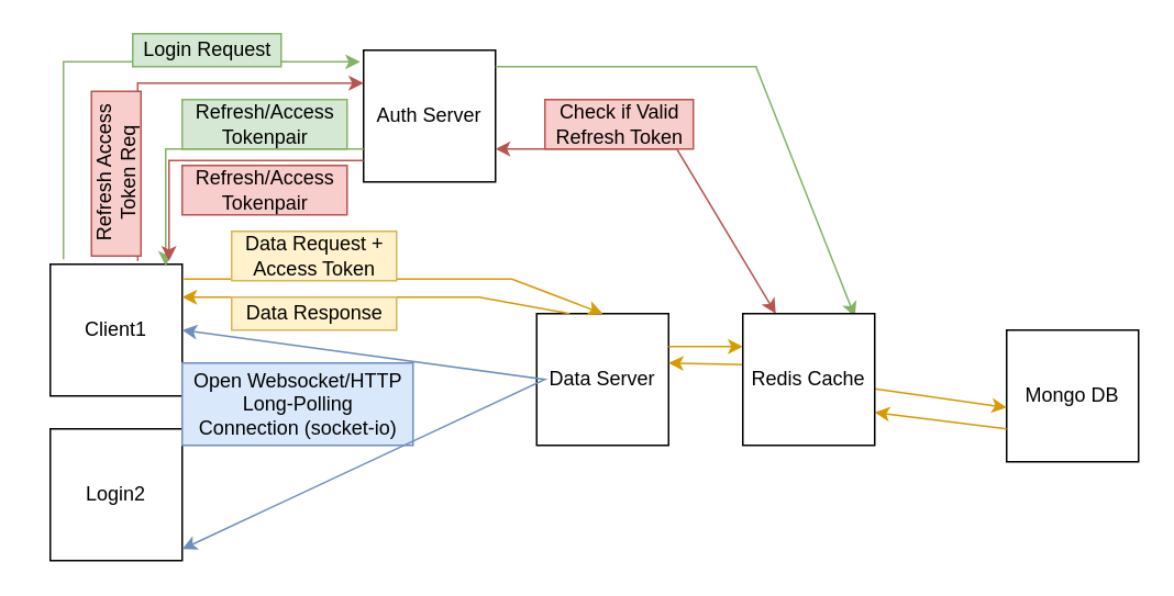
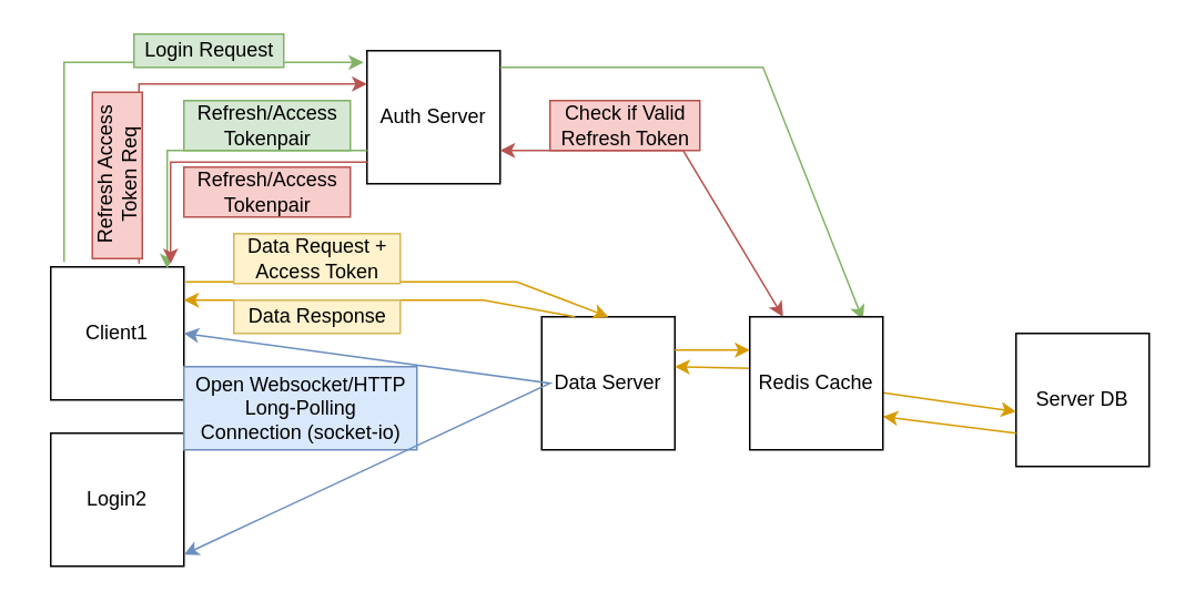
- <mxCell id="6" value="Mongo DB" style="whiteSpace=wrap;html=1;aspect=fixed;" vertex="1" parent="1"><mxGeometry x="610" y="200" width="80" height="80" as="geometry" /></mxCell>
+ <mxCell id="6" value="Server DB" style="whiteSpace=wrap;html=1;aspect=fixed;" vertex="1" parent="1"><mxGeometry x="610" y="200" width="80" height="80" as="geometry" /></mxCell>
